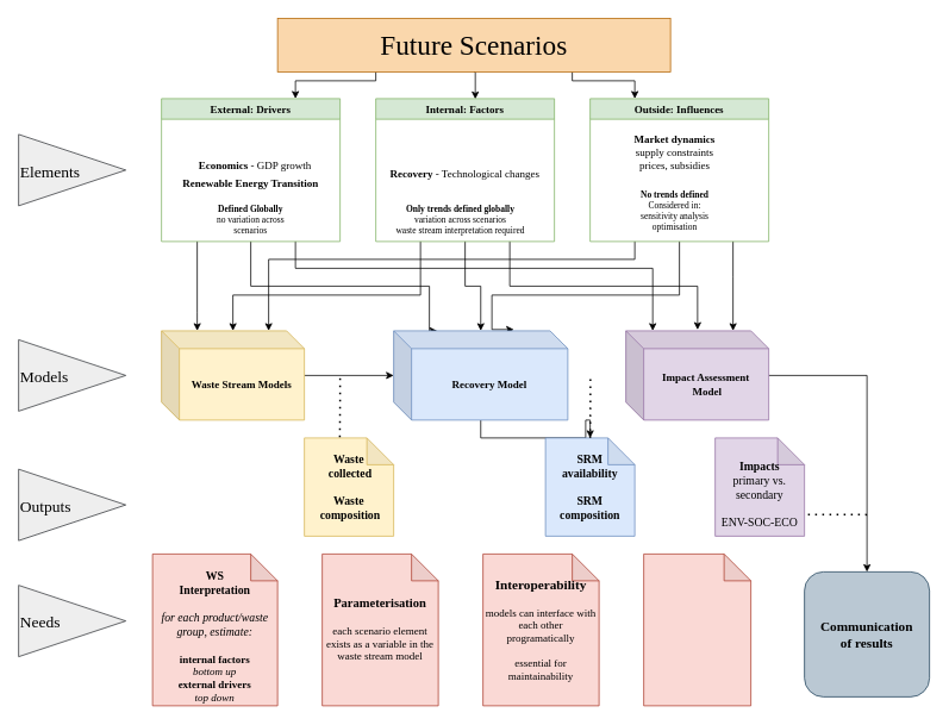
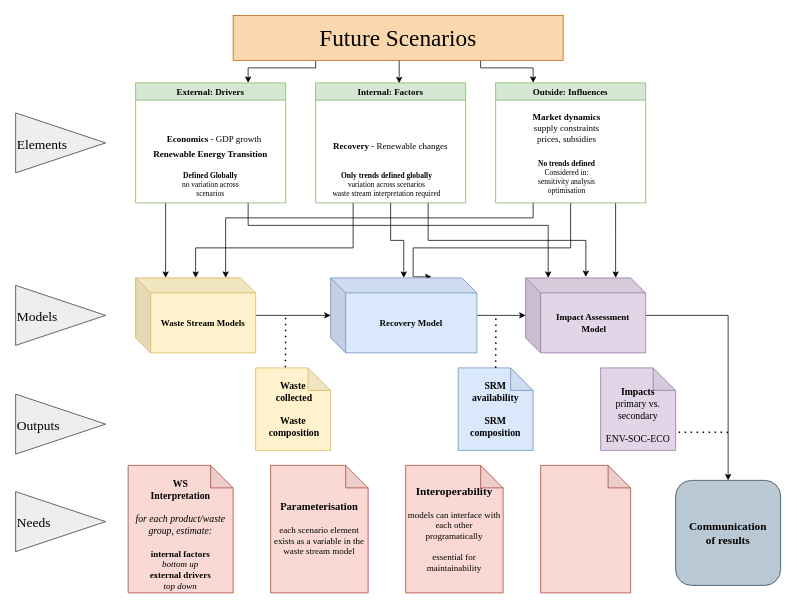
- <mxCell id="17" value="&lt;b&gt;Recovery&lt;/b&gt; - Technological changes" style="text;html=1;strokeColor=none;fillColor=none;align=center;verticalAlign=middle;whiteSpace=wrap;rounded=0;fontFamily=cabin;fontSource=https%3A%2F%2Ffonts.googleapis.com%2Fcss%3Ffamily%3Dcabin;" parent="16" vertex="1"><mxGeometry x="5" y="70" width="190" height="30" as="geometry" /></mxCell>
+ <mxCell id="17" value="&lt;b&gt;Recovery&lt;/b&gt; - Renewable changes" style="text;html=1;strokeColor=none;fillColor=none;align=center;verticalAlign=middle;whiteSpace=wrap;rounded=0;fontFamily=cabin;fontSource=https%3A%2F%2Ffonts.googleapis.com%2Fcss%3Ffamily%3Dcabin;" parent="16" vertex="1"><mxGeometry x="5" y="70" width="190" height="30" as="geometry" /></mxCell>
- <mxCell id="7" style="edgeStyle=orthogonalEdgeStyle;rounded=0;orthogonalLoop=1;jettySize=auto;html=1;exitX=0.5;exitY=1;exitDx=0;exitDy=0;fontSize=18;entryX=0.25;entryY=0;entryDx=0;entryDy=0;entryPerimeter=0;fontFamily=cabin;fontSource=https%3A%2F%2Ffonts.googleapis.com%2Fcss%3Ffamily%3Dcabin;" parent="1" source="9" target="29" edge="1"><mxGeometry relative="1" as="geometry"><mxPoint x="480" y="360" as="targetPoint" /><Array as="points"><mxPoint x="280" y="320" /><mxPoint x="480" y="320" /></Array></mxGeometry></mxCell>
- <mxCell id="28" value="" style="edgeStyle=orthogonalEdgeStyle;rounded=0;orthogonalLoop=1;jettySize=auto;html=1;fontSize=18;fontFamily=cabin;fontSource=https%3A%2F%2Ffonts.googleapis.com%2Fcss%3Ffamily%3Dcabin;" parent="1" source="29" target="32" edge="1"><mxGeometry relative="1" as="geometry" /></mxCell>
+ <mxCell id="28" value="" style="edgeStyle=orthogonalEdgeStyle;rounded=0;orthogonalLoop=1;jettySize=auto;html=1;fontSize=18;fontFamily=cabin;fontSource=https%3A%2F%2Ffonts.googleapis.com%2Fcss%3Ffamily%3Dcabin;" parent="1" source="29" target="31" edge="1"><mxGeometry relative="1" as="geometry" /></mxCell>
